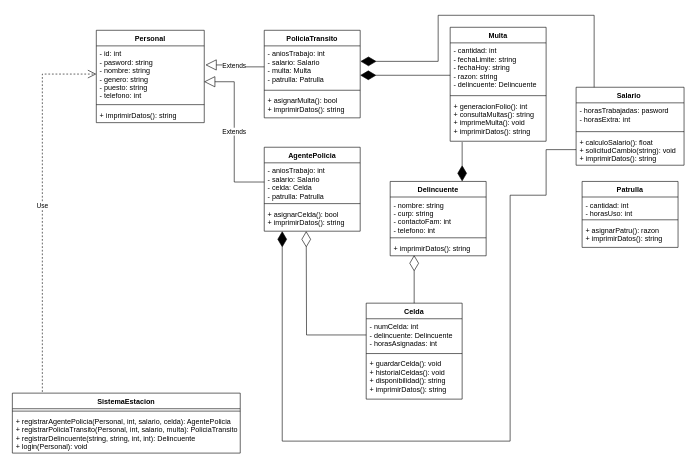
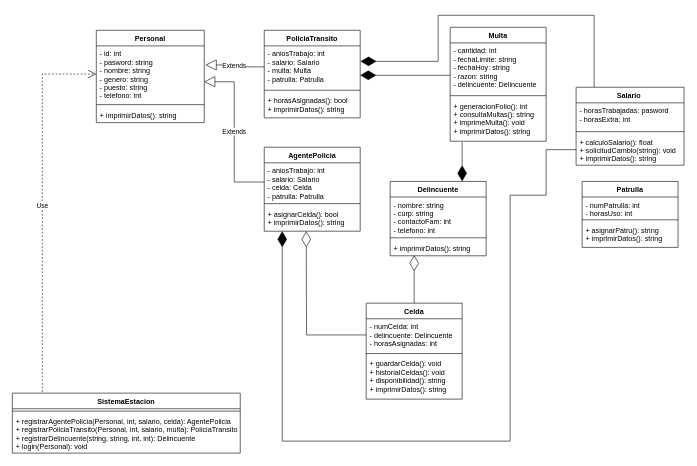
- <mxCell id="24" value="+ asignarMulta(): bool&#10;+ imprimirDatos(): string" style="text;strokeColor=none;fillColor=none;align=left;verticalAlign=top;spacingLeft=4;spacingRight=4;overflow=hidden;rotatable=0;points=[[0,0.5],[1,0.5]];portConstraint=eastwest;" vertex="1" parent="21"><mxGeometry y="104" width="160" height="42" as="geometry" /></mxCell>
+ <mxCell id="24" value="+ horasAsignadas(): bool&#10;+ imprimirDatos(): string" style="text;strokeColor=none;fillColor=none;align=left;verticalAlign=top;spacingLeft=4;spacingRight=4;overflow=hidden;rotatable=0;points=[[0,0.5],[1,0.5]];portConstraint=eastwest;" vertex="1" parent="21"><mxGeometry y="104" width="160" height="42" as="geometry" /></mxCell>
- <mxCell id="30" value="- cantidad: int&#10;- horasUso: int " style="text;strokeColor=none;fillColor=none;align=left;verticalAlign=top;spacingLeft=4;spacingRight=4;overflow=hidden;rotatable=0;points=[[0,0.5],[1,0.5]];portConstraint=eastwest;" vertex="1" parent="29"><mxGeometry y="26" width="160" height="34" as="geometry" /></mxCell>
+ <mxCell id="30" value="- numPatrulla: int&#10;- horasUso: int " style="text;strokeColor=none;fillColor=none;align=left;verticalAlign=top;spacingLeft=4;spacingRight=4;overflow=hidden;rotatable=0;points=[[0,0.5],[1,0.5]];portConstraint=eastwest;" vertex="1" parent="29"><mxGeometry y="26" width="160" height="34" as="geometry" /></mxCell>
- <mxCell id="32" value="+ asignarPatru(): razon&#10;+ imprimirDatos(): string " style="text;strokeColor=none;fillColor=none;align=left;verticalAlign=top;spacingLeft=4;spacingRight=4;overflow=hidden;rotatable=0;points=[[0,0.5],[1,0.5]];portConstraint=eastwest;" vertex="1" parent="29"><mxGeometry y="68" width="160" height="42" as="geometry" /></mxCell>
+ <mxCell id="32" value="+ asignarPatru(): string&#10;+ imprimirDatos(): string " style="text;strokeColor=none;fillColor=none;align=left;verticalAlign=top;spacingLeft=4;spacingRight=4;overflow=hidden;rotatable=0;points=[[0,0.5],[1,0.5]];portConstraint=eastwest;" vertex="1" parent="29"><mxGeometry y="68" width="160" height="42" as="geometry" /></mxCell>
